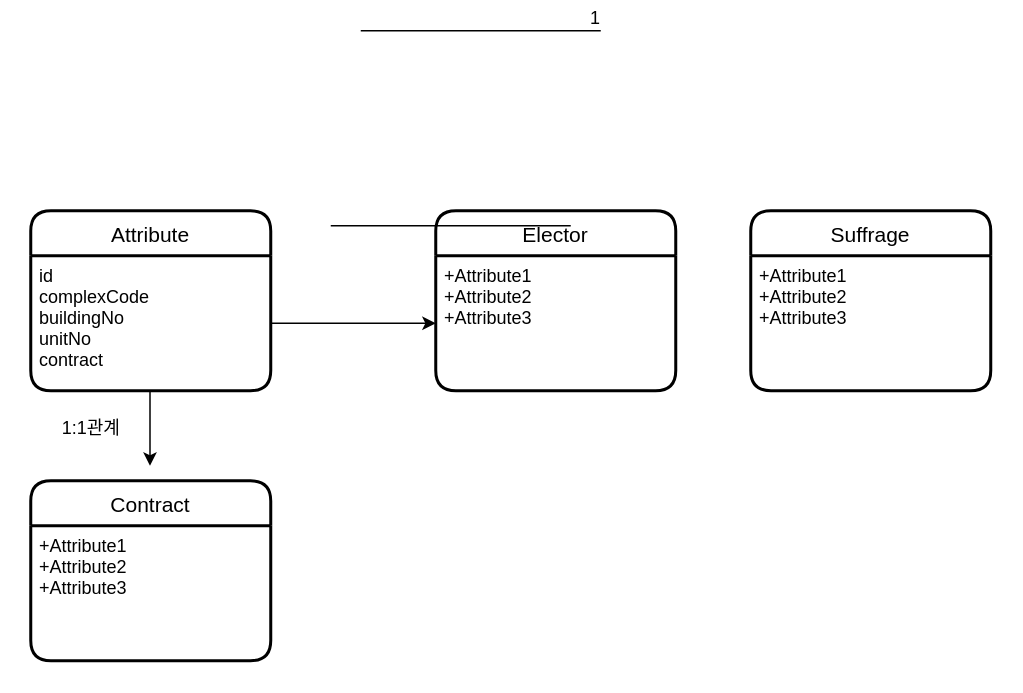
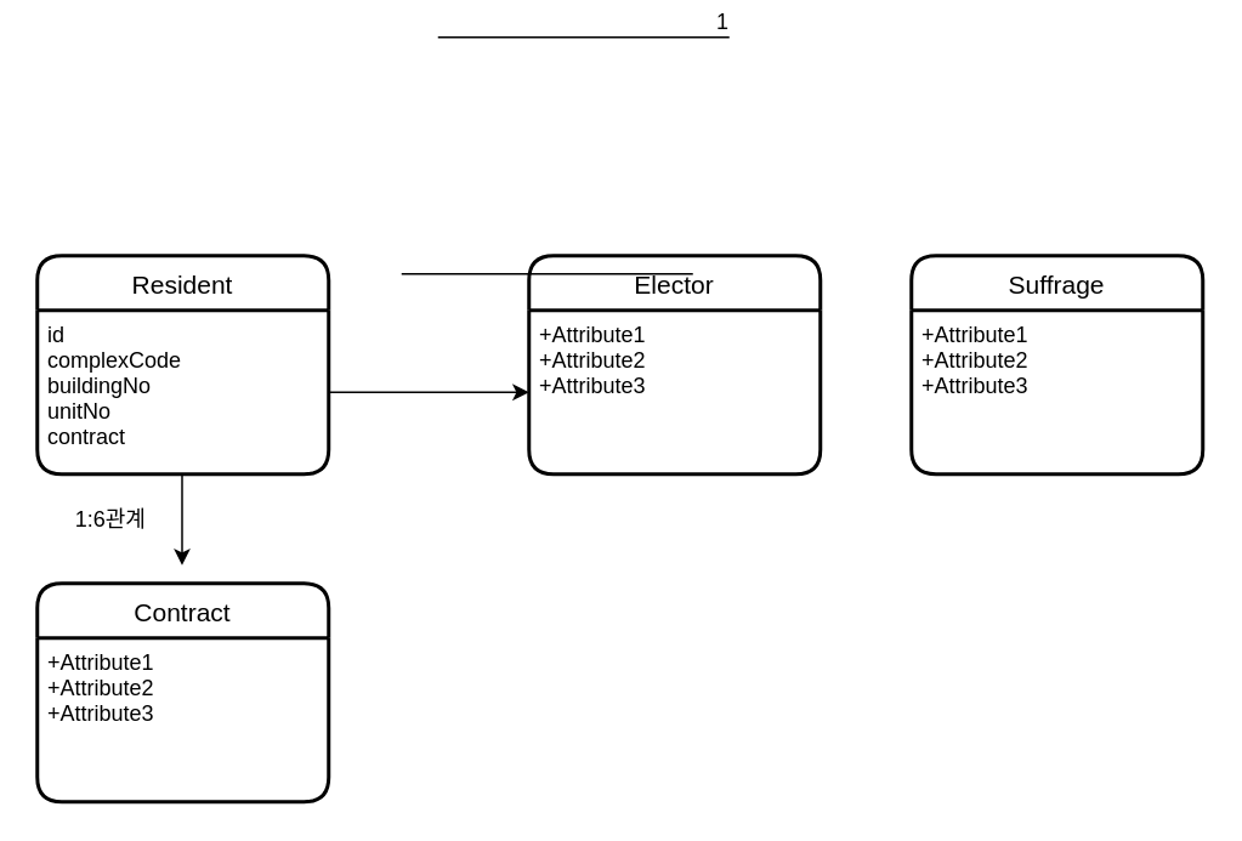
- <mxCell id="6" value="Attribute" style="swimlane;childLayout=stackLayout;horizontal=1;startSize=30;horizontalStack=0;rounded=1;fontSize=14;fontStyle=0;strokeWidth=2;resizeParent=0;resizeLast=1;shadow=0;dashed=0;align=center;" parent="1" vertex="1"><mxGeometry x="20" y="140" width="160" height="120" as="geometry" /></mxCell>
+ <mxCell id="6" value="Resident" style="swimlane;childLayout=stackLayout;horizontal=1;startSize=30;horizontalStack=0;rounded=1;fontSize=14;fontStyle=0;strokeWidth=2;resizeParent=0;resizeLast=1;shadow=0;dashed=0;align=center;" parent="1" vertex="1"><mxGeometry x="20" y="140" width="160" height="120" as="geometry" /></mxCell>
- <mxCell id="11" value="1:1관계" style="text;html=1;align=center;verticalAlign=middle;resizable=0;points=[];autosize=1;strokeColor=none;fillColor=none;" vertex="1" parent="1"><mxGeometry x="30" y="270" width="60" height="30" as="geometry" /></mxCell>
+ <mxCell id="11" value="1:6관계" style="text;html=1;align=center;verticalAlign=middle;resizable=0;points=[];autosize=1;strokeColor=none;fillColor=none;" vertex="1" parent="1"><mxGeometry x="30" y="270" width="60" height="30" as="geometry" /></mxCell>
